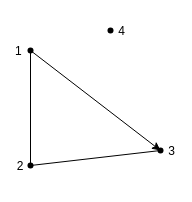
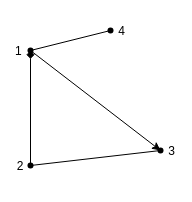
+ <mxCell id="6" value="" style="endArrow=none;html=1;rounded=0;exitX=1;exitY=1.05;exitDx=0;exitDy=0;exitPerimeter=0;entryX=0.1;entryY=0.75;entryDx=0;entryDy=0;entryPerimeter=0;" parent="1" source="2" target="5" edge="1"><mxGeometry width="50" height="50" relative="1" as="geometry"><mxPoint x="270" y="240" as="sourcePoint" /><mxPoint x="120" y="50" as="targetPoint" /></mxGeometry></mxCell>
- <mxCell id="8" value="" style="endArrow=none;html=1;rounded=0;" parent="1" source="4" target="2" edge="1"><mxGeometry width="50" height="50" relative="1" as="geometry"><mxPoint x="270" y="240" as="sourcePoint" /><mxPoint x="320" y="190" as="targetPoint" /></mxGeometry></mxCell>
+ <mxCell id="8" value="" style="endArrow=diamond;html=1;rounded=0;" parent="1" source="4" target="2" edge="1"><mxGeometry width="50" height="50" relative="1" as="geometry"><mxPoint x="270" y="240" as="sourcePoint" /><mxPoint x="320" y="190" as="targetPoint" /></mxGeometry></mxCell>
